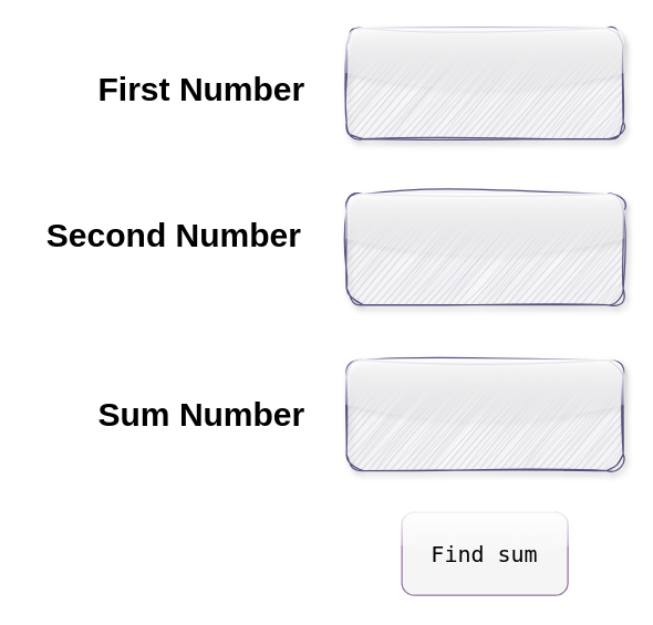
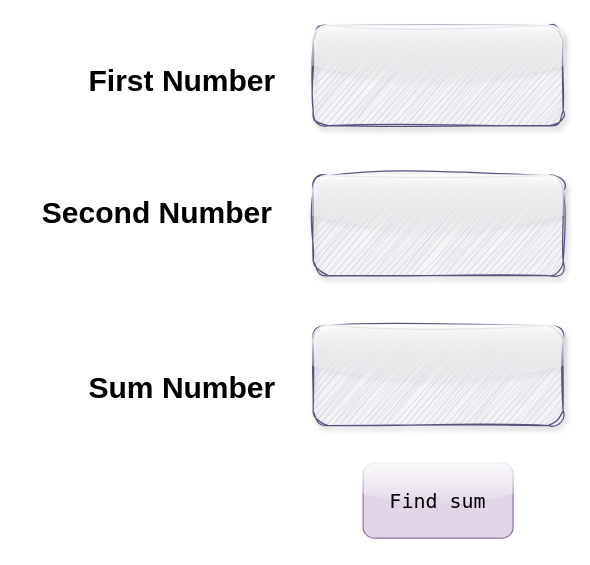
- <mxCell id="7" value="&lt;h1&gt;Sum Number&lt;/h1&gt;" style="text;html=1;align=center;verticalAlign=middle;resizable=0;points=[];autosize=1;strokeColor=none;fillColor=none;" vertex="1" parent="1"><mxGeometry x="60" y="265" width="170" height="70" as="geometry" /></mxCell>
+ <mxCell id="7" value="&lt;h1&gt;Sum Number&lt;/h1&gt;" style="text;html=1;align=center;verticalAlign=middle;resizable=0;points=[];autosize=1;strokeColor=none;fillColor=none;" vertex="1" parent="1"><mxGeometry x="60" y="275" width="170" height="70" as="geometry" /></mxCell>
- <mxCell id="8" value="&lt;pre&gt;&lt;font style=&quot;font-size: 16px;&quot;&gt;Find sum&lt;/font&gt;&lt;/pre&gt;" style="rounded=1;whiteSpace=wrap;html=1;fillColor=#f5f5f5;strokeColor=#9673a6;shadow=0;glass=1;" vertex="1" parent="1"><mxGeometry x="290" y="370" width="120" height="60" as="geometry" /></mxCell>
+ <mxCell id="8" value="&lt;pre&gt;&lt;font style=&quot;font-size: 16px;&quot;&gt;Find sum&lt;/font&gt;&lt;/pre&gt;" style="rounded=1;whiteSpace=wrap;html=1;fillColor=#e1d5e7;strokeColor=#9673a6;shadow=0;glass=1;" vertex="1" parent="1"><mxGeometry x="290" y="370" width="120" height="60" as="geometry" /></mxCell>
